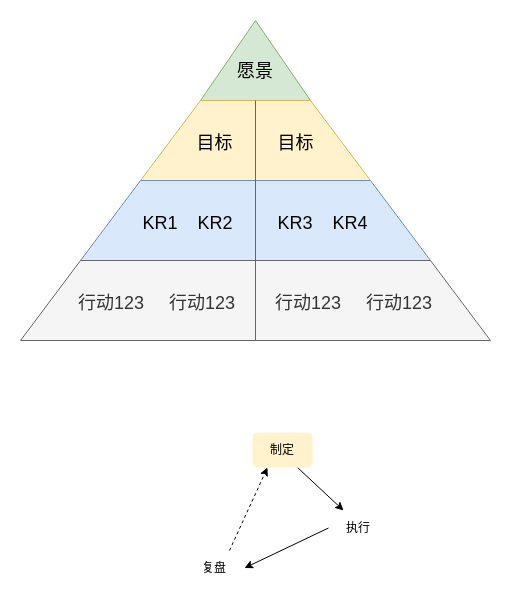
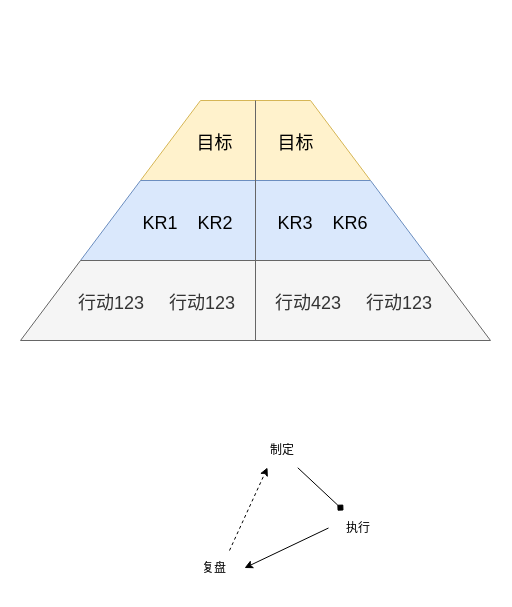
- <mxCell id="2" value="&lt;br style=&quot;font-size: 18px;&quot;&gt;愿景" style="shape=trapezoid;perimeter=trapezoidPerimeter;whiteSpace=wrap;html=1;fixedSize=1;size=60;fillColor=#d5e8d4;strokeColor=#82b366;fontSize=18;" parent="1" vertex="1"><mxGeometry x="200" y="20" width="110" height="80" as="geometry" /></mxCell>
- <mxCell id="4" value="&lt;font style=&quot;font-size: 18px&quot;&gt;KR1&amp;nbsp; &amp;nbsp; KR2&amp;nbsp; &amp;nbsp; &amp;nbsp; &amp;nbsp; &amp;nbsp;KR3&amp;nbsp; &amp;nbsp; KR4&lt;/font&gt;" style="shape=trapezoid;perimeter=trapezoidPerimeter;whiteSpace=wrap;html=1;fixedSize=1;size=60;fillColor=#dae8fc;strokeColor=#6c8ebf;spacingTop=6;" parent="1" vertex="1"><mxGeometry x="80" y="180" width="350" height="80" as="geometry" /></mxCell>
+ <mxCell id="4" value="&lt;font style=&quot;font-size: 18px&quot;&gt;KR1&amp;nbsp; &amp;nbsp; KR2&amp;nbsp; &amp;nbsp; &amp;nbsp; &amp;nbsp; &amp;nbsp;KR3&amp;nbsp; &amp;nbsp; KR6&lt;/font&gt;" style="shape=trapezoid;perimeter=trapezoidPerimeter;whiteSpace=wrap;html=1;fixedSize=1;size=60;fillColor=#dae8fc;strokeColor=#6c8ebf;spacingTop=6;" parent="1" vertex="1"><mxGeometry x="80" y="180" width="350" height="80" as="geometry" /></mxCell>
- <mxCell id="5" value="行动123&amp;nbsp; &amp;nbsp; &amp;nbsp;行动123&amp;nbsp; &amp;nbsp; &amp;nbsp; &amp;nbsp; 行动123&amp;nbsp; &amp;nbsp; &amp;nbsp;行动123" style="shape=trapezoid;perimeter=trapezoidPerimeter;whiteSpace=wrap;html=1;fixedSize=1;size=60;fillColor=#f5f5f5;strokeColor=#666666;fontColor=#333333;spacingTop=6;fontSize=18;" parent="1" vertex="1"><mxGeometry x="20" y="260" width="470" height="80" as="geometry" /></mxCell>
+ <mxCell id="5" value="行动123&amp;nbsp; &amp;nbsp; &amp;nbsp;行动123&amp;nbsp; &amp;nbsp; &amp;nbsp; &amp;nbsp; 行动423&amp;nbsp; &amp;nbsp; &amp;nbsp;行动123" style="shape=trapezoid;perimeter=trapezoidPerimeter;whiteSpace=wrap;html=1;fixedSize=1;size=60;fillColor=#f5f5f5;strokeColor=#666666;fontColor=#333333;spacingTop=6;fontSize=18;" parent="1" vertex="1"><mxGeometry x="20" y="260" width="470" height="80" as="geometry" /></mxCell>
- <mxCell id="8" value="制定" style="rounded=1;whiteSpace=wrap;html=1;strokeColor=none;fillColor=#fff2cc;" vertex="1" parent="1"><mxGeometry x="252" y="432" width="60" height="35" as="geometry" /></mxCell>
+ <mxCell id="8" value="制定" style="rounded=1;whiteSpace=wrap;html=1;strokeColor=none;" vertex="1" parent="1"><mxGeometry x="252" y="432" width="60" height="35" as="geometry" /></mxCell>
- <mxCell id="7" style="rounded=0;orthogonalLoop=1;jettySize=auto;html=1;exitX=0.75;exitY=1;exitDx=0;exitDy=0;entryX=0.25;entryY=0;entryDx=0;entryDy=0;" edge="1" parent="1" source="8" target="10"><mxGeometry relative="1" as="geometry" /></mxCell>
+ <mxCell id="7" style="rounded=0;orthogonalLoop=1;jettySize=auto;html=1;exitX=0.75;exitY=1;exitDx=0;exitDy=0;entryX=0.25;entryY=0;entryDx=0;entryDy=0;endArrow=diamond;" edge="1" parent="1" source="8" target="10"><mxGeometry relative="1" as="geometry" /></mxCell>
